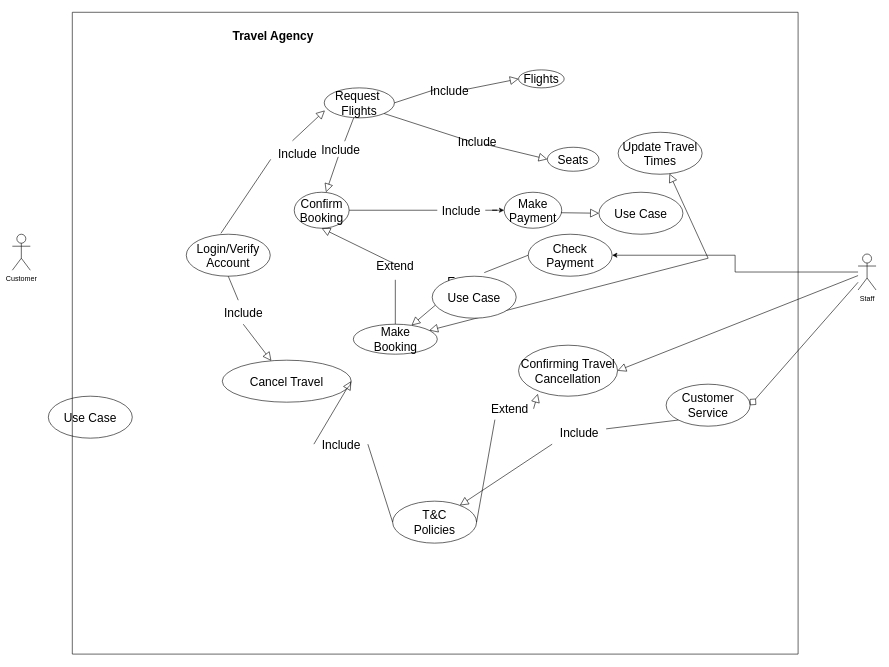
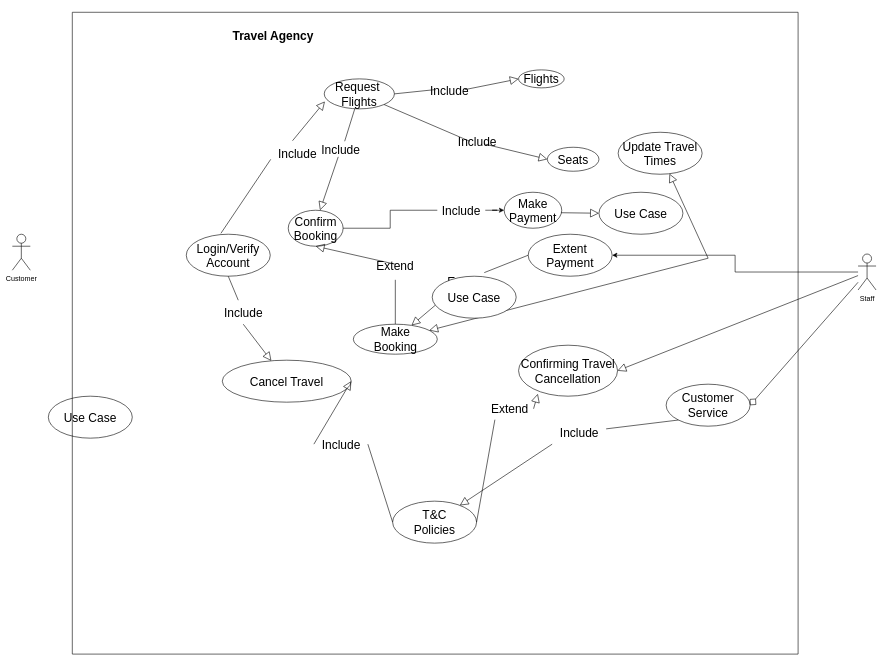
- <mxCell id="6" value="Request&amp;nbsp;&lt;br&gt;Flights" style="ellipse;whiteSpace=wrap;html=1;fontSize=20;" vertex="1" parent="1"><mxGeometry x="540" y="146" width="117" height="50" as="geometry" /></mxCell>
+ <mxCell id="6" value="Request&amp;nbsp;&lt;br&gt;Flights" style="ellipse;whiteSpace=wrap;html=1;fontSize=20;" vertex="1" parent="1"><mxGeometry x="540" y="131" width="117" height="50" as="geometry" /></mxCell>
- <mxCell id="10" value="Confirm Booking" style="ellipse;whiteSpace=wrap;html=1;fontSize=20;" vertex="1" parent="1"><mxGeometry x="490" y="320" width="91.5" height="60" as="geometry" /></mxCell>
+ <mxCell id="10" value="Confirm Booking" style="ellipse;whiteSpace=wrap;html=1;fontSize=20;" vertex="1" parent="1"><mxGeometry x="480" y="350" width="91.5" height="60" as="geometry" /></mxCell>
- <mxCell id="12" value="Check Payment" style="ellipse;whiteSpace=wrap;html=1;fontSize=20;" vertex="1" parent="1"><mxGeometry x="880" y="390" width="140" height="70" as="geometry" /></mxCell>
+ <mxCell id="12" value="Extent Payment" style="ellipse;whiteSpace=wrap;html=1;fontSize=20;" vertex="1" parent="1"><mxGeometry x="880" y="390" width="140" height="70" as="geometry" /></mxCell>
